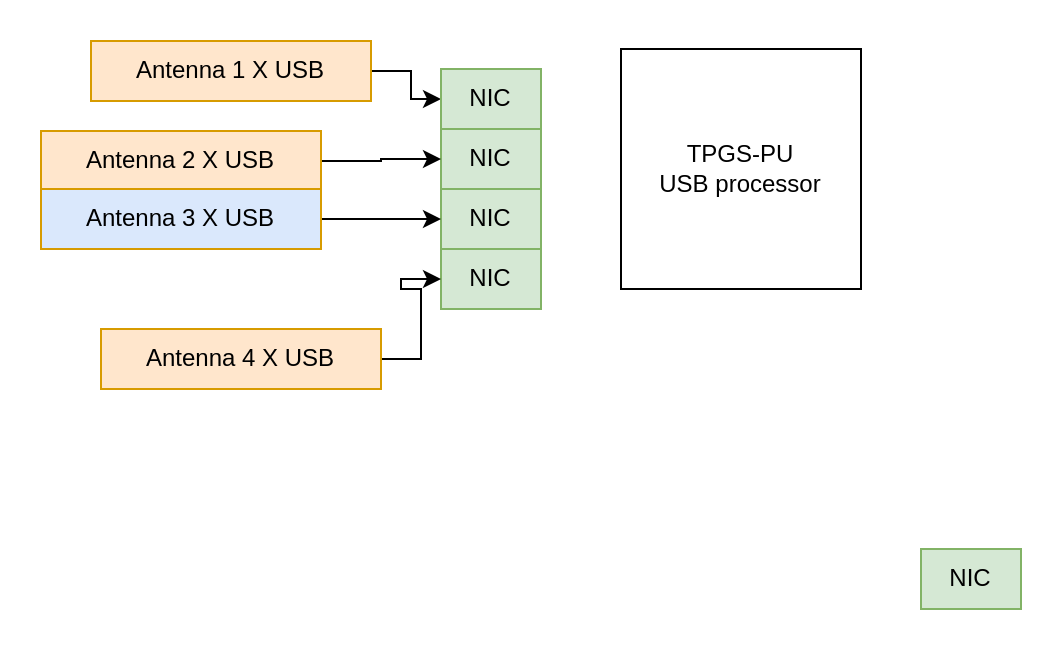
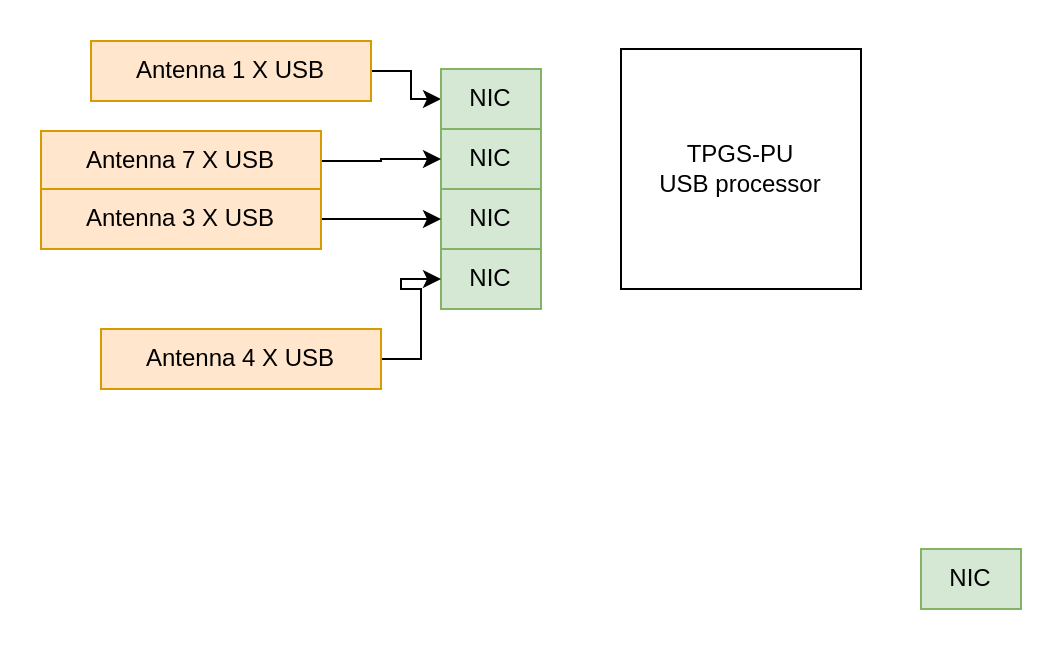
- <mxCell id="11" value="Antenna 2 X USB" style="rounded=0;whiteSpace=wrap;html=1;fillColor=#ffe6cc;strokeColor=#d79b00;" vertex="1" parent="1"><mxGeometry x="20" y="65" width="140" height="30" as="geometry" /></mxCell>
+ <mxCell id="11" value="Antenna 7 X USB" style="rounded=0;whiteSpace=wrap;html=1;fillColor=#ffe6cc;strokeColor=#d79b00;" vertex="1" parent="1"><mxGeometry x="20" y="65" width="140" height="30" as="geometry" /></mxCell>
- <mxCell id="13" value="Antenna 3 X USB" style="rounded=0;whiteSpace=wrap;html=1;fillColor=#dae8fc;strokeColor=#d79b00;" vertex="1" parent="1"><mxGeometry x="20" y="94" width="140" height="30" as="geometry" /></mxCell>
+ <mxCell id="13" value="Antenna 3 X USB" style="rounded=0;whiteSpace=wrap;html=1;fillColor=#ffe6cc;strokeColor=#d79b00;" vertex="1" parent="1"><mxGeometry x="20" y="94" width="140" height="30" as="geometry" /></mxCell>
